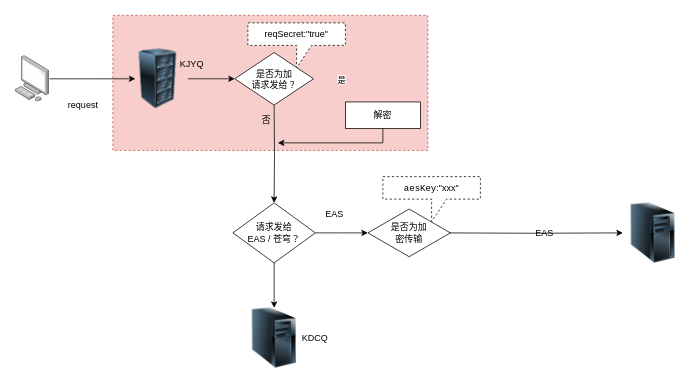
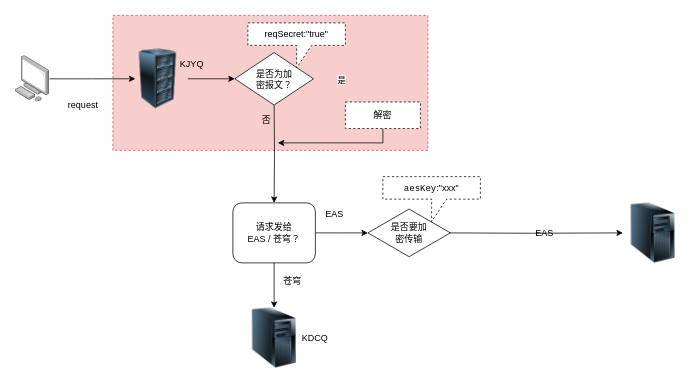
- <mxCell id="12" value="是否为加&lt;br&gt;请求发给？" style="rhombus;whiteSpace=wrap;html=1;" vertex="1" parent="1"><mxGeometry x="312.5" y="69.55" width="105" height="70" as="geometry" /></mxCell>
+ <mxCell id="12" value="是否为加&lt;br&gt;密报文？" style="rhombus;whiteSpace=wrap;html=1;" vertex="1" parent="1"><mxGeometry x="312.5" y="69.55" width="105" height="70" as="geometry" /></mxCell>
- <mxCell id="22" value="解密" style="rounded=0;whiteSpace=wrap;html=1;" vertex="1" parent="1"><mxGeometry x="460" y="135.45" width="100" height="35.45" as="geometry" /></mxCell>
+ <mxCell id="22" value="解密" style="rounded=0;whiteSpace=wrap;html=1;dashed=1;" vertex="1" parent="1"><mxGeometry x="460" y="135.45" width="100" height="35.45" as="geometry" /></mxCell>
- <mxCell id="16" value="请求发给&lt;br&gt;EAS / 苍穹？" style="rhombus;whiteSpace=wrap;html=1;" vertex="1" parent="1"><mxGeometry x="310" y="270" width="110" height="80" as="geometry" /></mxCell>
+ <mxCell id="16" value="请求发给&lt;br&gt;EAS / 苍穹？" style="whiteSpace=wrap;html=1;rounded=1;" vertex="1" parent="1"><mxGeometry x="310" y="270" width="110" height="80" as="geometry" /></mxCell>
- <mxCell id="26" value="是否为加&lt;br&gt;密传输" style="html=1;whiteSpace=wrap;aspect=fixed;shape=isoRectangle;" vertex="1" parent="1"><mxGeometry x="490" y="277" width="110" height="66" as="geometry" /></mxCell>
+ <mxCell id="26" value="是否要加&lt;br&gt;密传输" style="html=1;whiteSpace=wrap;aspect=fixed;shape=isoRectangle;" vertex="1" parent="1"><mxGeometry x="490" y="277" width="110" height="66" as="geometry" /></mxCell>
+ <mxCell id="19" value="苍穹" style="text;html=1;align=center;verticalAlign=middle;resizable=0;points=[];autosize=1;strokeColor=none;fillColor=none;" vertex="1" parent="1"><mxGeometry x="364" y="360" width="50" height="30" as="geometry" /></mxCell>
